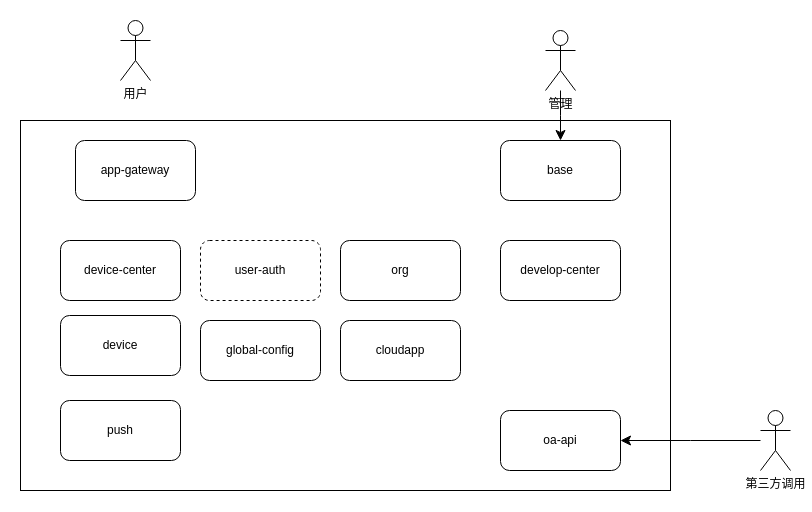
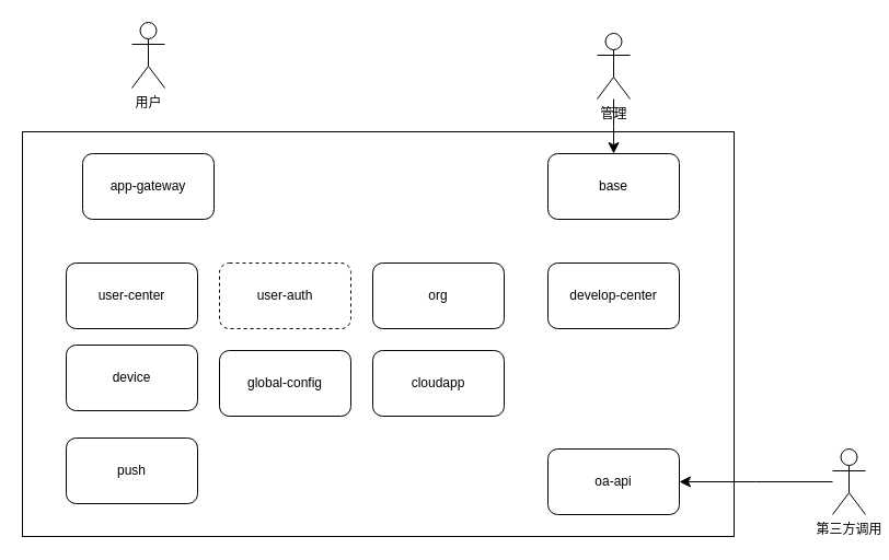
- <mxCell id="6" value="device-center" style="rounded=1;whiteSpace=wrap;html=1;" vertex="1" parent="1"><mxGeometry x="60" y="240" width="120" height="60" as="geometry" /></mxCell>
+ <mxCell id="6" value="user-center" style="rounded=1;whiteSpace=wrap;html=1;" vertex="1" parent="1"><mxGeometry x="60" y="240" width="120" height="60" as="geometry" /></mxCell>
